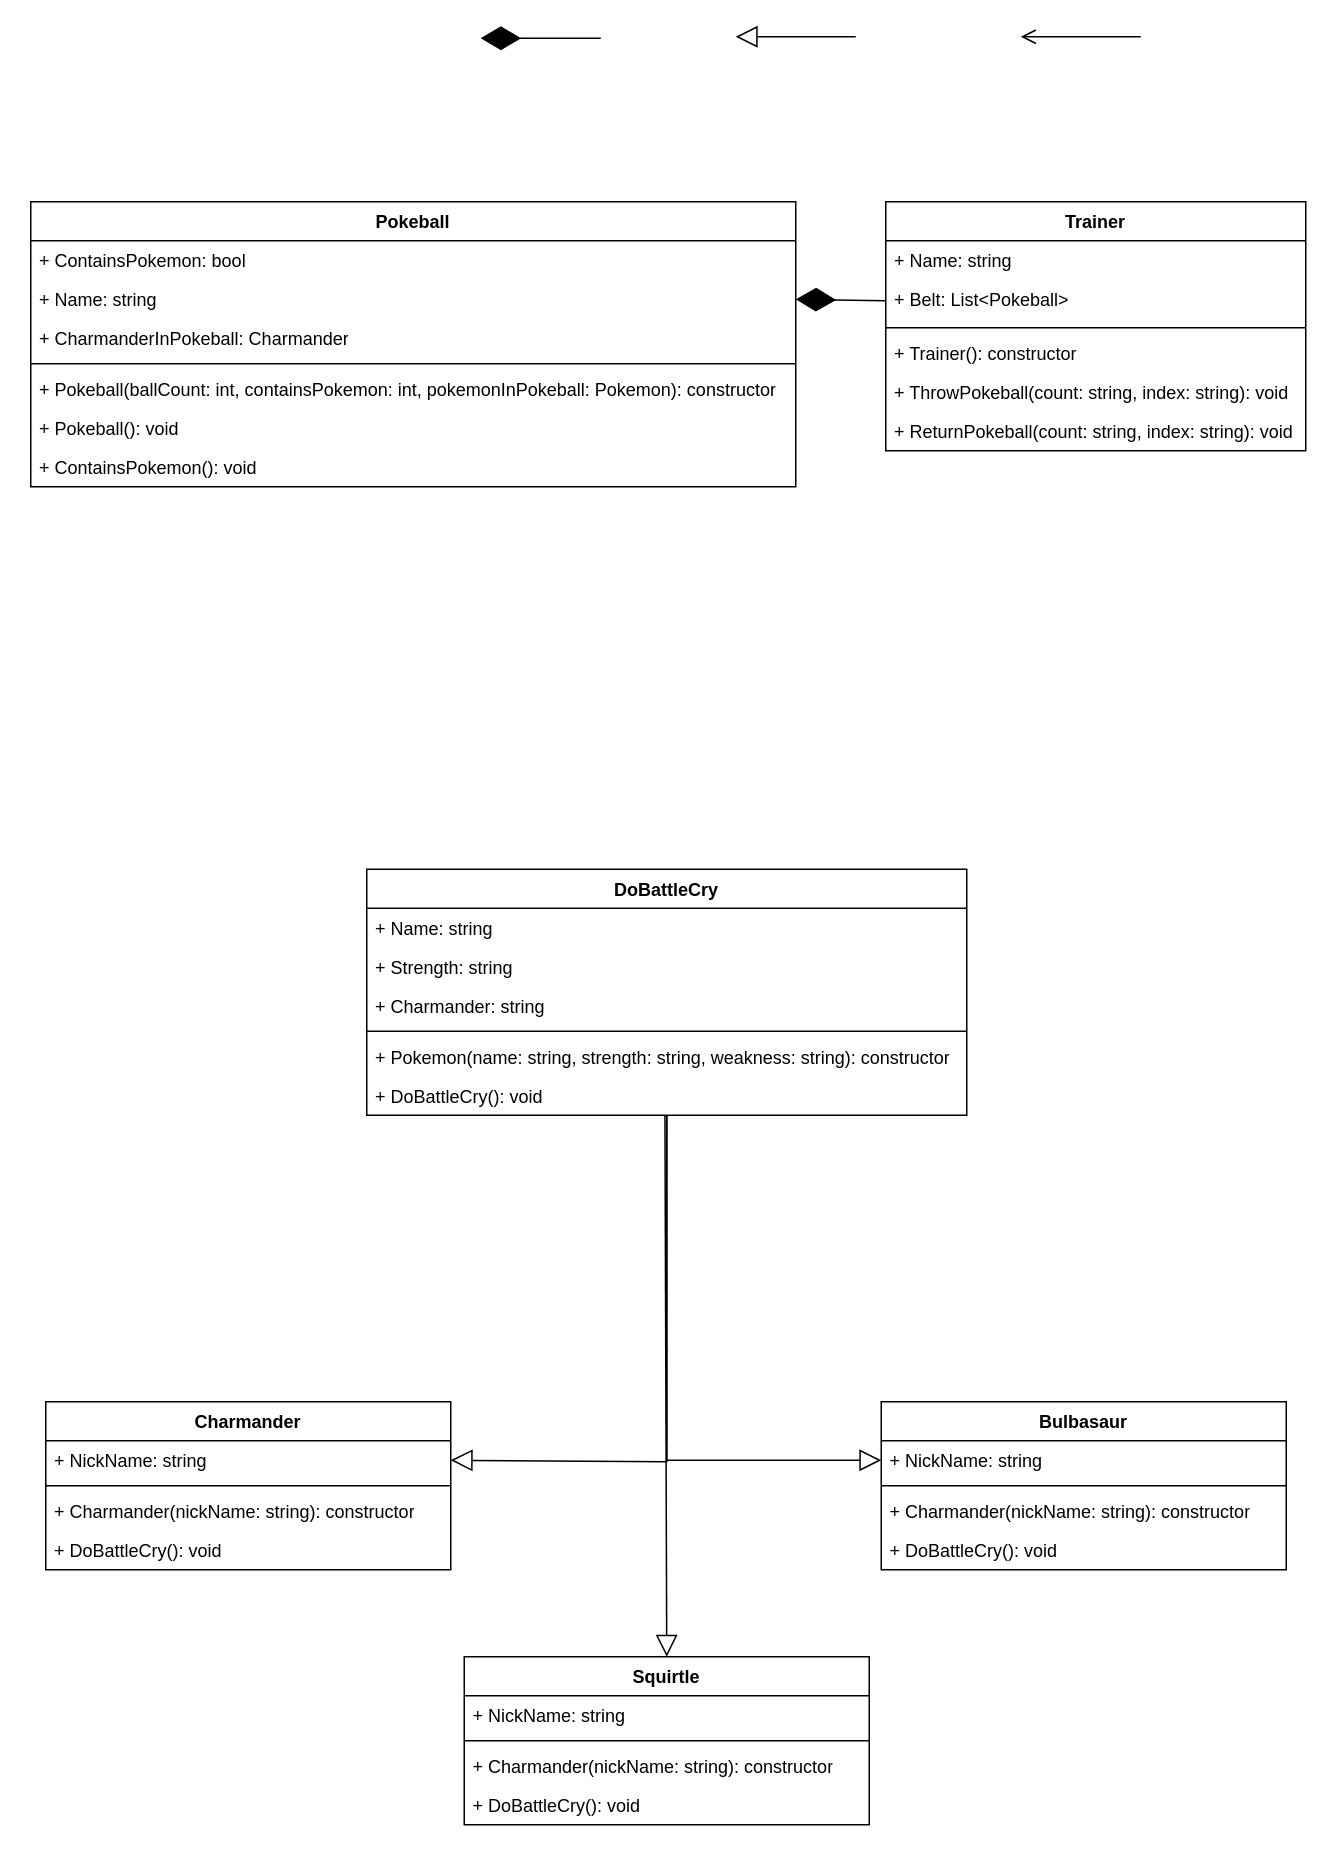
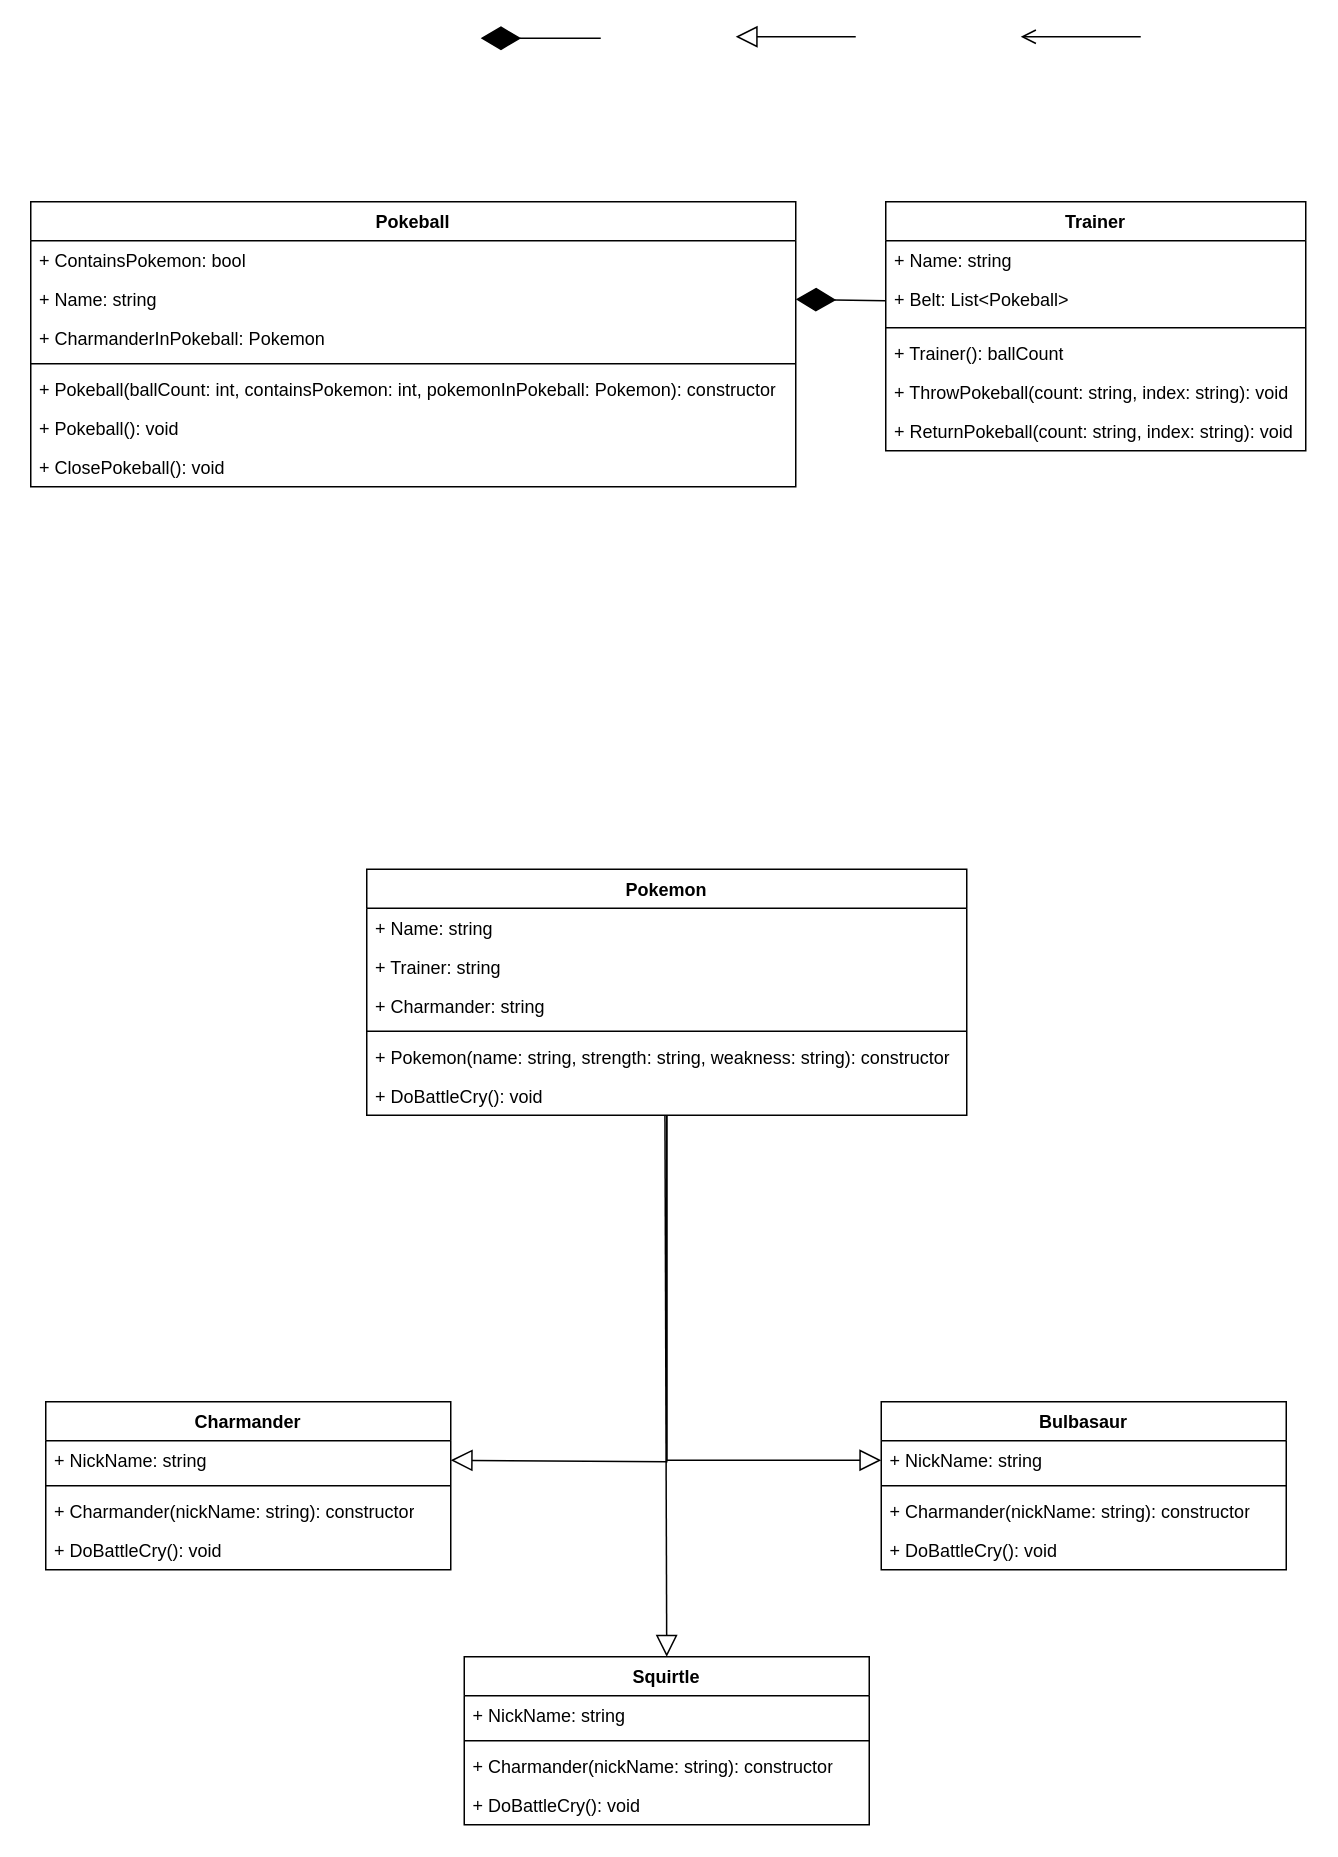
- <mxCell id="14" value="+ CharmanderInPokeball: Charmander" style="text;strokeColor=none;fillColor=none;align=left;verticalAlign=top;spacingLeft=4;spacingRight=4;overflow=hidden;rotatable=0;points=[[0,0.5],[1,0.5]];portConstraint=eastwest;whiteSpace=wrap;html=1;" parent="11" vertex="1"><mxGeometry y="78" width="510" height="26" as="geometry" /></mxCell>
+ <mxCell id="14" value="+ CharmanderInPokeball: Pokemon" style="text;strokeColor=none;fillColor=none;align=left;verticalAlign=top;spacingLeft=4;spacingRight=4;overflow=hidden;rotatable=0;points=[[0,0.5],[1,0.5]];portConstraint=eastwest;whiteSpace=wrap;html=1;" parent="11" vertex="1"><mxGeometry y="78" width="510" height="26" as="geometry" /></mxCell>
- <mxCell id="8" value="+ Trainer(): constructor" style="text;strokeColor=none;fillColor=none;align=left;verticalAlign=top;spacingLeft=4;spacingRight=4;overflow=hidden;rotatable=0;points=[[0,0.5],[1,0.5]];portConstraint=eastwest;whiteSpace=wrap;html=1;" parent="4" vertex="1"><mxGeometry y="88" width="280" height="26" as="geometry" /></mxCell>
+ <mxCell id="8" value="+ Trainer(): ballCount" style="text;strokeColor=none;fillColor=none;align=left;verticalAlign=top;spacingLeft=4;spacingRight=4;overflow=hidden;rotatable=0;points=[[0,0.5],[1,0.5]];portConstraint=eastwest;whiteSpace=wrap;html=1;" parent="4" vertex="1"><mxGeometry y="88" width="280" height="26" as="geometry" /></mxCell>
- <mxCell id="18" value="+ ContainsPokemon(): void" style="text;strokeColor=none;fillColor=none;align=left;verticalAlign=top;spacingLeft=4;spacingRight=4;overflow=hidden;rotatable=0;points=[[0,0.5],[1,0.5]];portConstraint=eastwest;whiteSpace=wrap;html=1;" parent="11" vertex="1"><mxGeometry y="164" width="510" height="26" as="geometry" /></mxCell>
+ <mxCell id="18" value="+ ClosePokeball(): void" style="text;strokeColor=none;fillColor=none;align=left;verticalAlign=top;spacingLeft=4;spacingRight=4;overflow=hidden;rotatable=0;points=[[0,0.5],[1,0.5]];portConstraint=eastwest;whiteSpace=wrap;html=1;" parent="11" vertex="1"><mxGeometry y="164" width="510" height="26" as="geometry" /></mxCell>
- <mxCell id="25" value="DoBattleCry" style="swimlane;fontStyle=1;align=center;verticalAlign=top;childLayout=stackLayout;horizontal=1;startSize=26;horizontalStack=0;resizeParent=1;resizeParentMax=0;resizeLast=0;collapsible=1;marginBottom=0;whiteSpace=wrap;html=1;" parent="1" vertex="1"><mxGeometry x="244" y="575" width="400" height="164" as="geometry" /></mxCell>
+ <mxCell id="25" value="Pokemon" style="swimlane;fontStyle=1;align=center;verticalAlign=top;childLayout=stackLayout;horizontal=1;startSize=26;horizontalStack=0;resizeParent=1;resizeParentMax=0;resizeLast=0;collapsible=1;marginBottom=0;whiteSpace=wrap;html=1;" parent="1" vertex="1"><mxGeometry x="244" y="575" width="400" height="164" as="geometry" /></mxCell>
- <mxCell id="27" value="+ Strength: string" style="text;strokeColor=none;fillColor=none;align=left;verticalAlign=top;spacingLeft=4;spacingRight=4;overflow=hidden;rotatable=0;points=[[0,0.5],[1,0.5]];portConstraint=eastwest;whiteSpace=wrap;html=1;" parent="25" vertex="1"><mxGeometry y="52" width="400" height="26" as="geometry" /></mxCell>
+ <mxCell id="27" value="+ Trainer: string" style="text;strokeColor=none;fillColor=none;align=left;verticalAlign=top;spacingLeft=4;spacingRight=4;overflow=hidden;rotatable=0;points=[[0,0.5],[1,0.5]];portConstraint=eastwest;whiteSpace=wrap;html=1;" parent="25" vertex="1"><mxGeometry y="52" width="400" height="26" as="geometry" /></mxCell>
